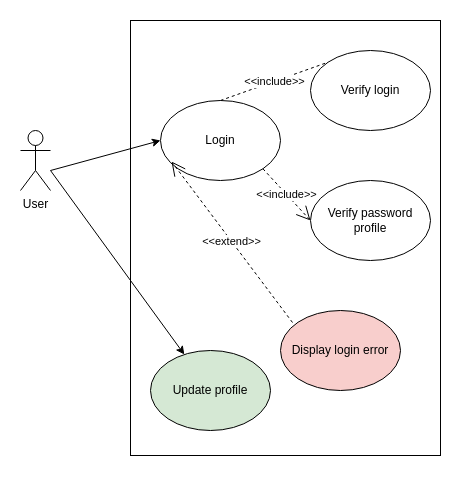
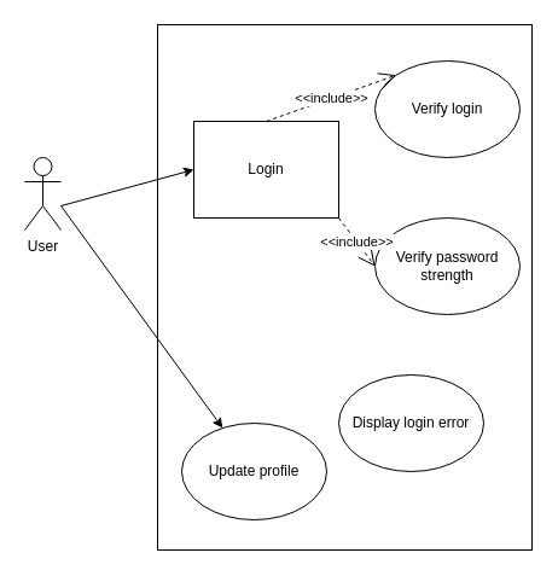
- <mxCell id="8" value="&amp;lt;&amp;lt;include&amp;gt;&amp;gt;&lt;br&gt;" parent="1" style="endArrow=none;endSize=12;dashed=1;html=1;exitX=0.5;exitY=0;exitDx=0;exitDy=0;entryX=0;entryY=0;entryDx=0;entryDy=0;" target="6" edge="1" source="4"><mxGeometry as="geometry" width="160" relative="1"><mxPoint as="sourcePoint" y="480" x="20" /><mxPoint as="targetPoint" y="480" x="180" /></mxGeometry></mxCell>
+ <mxCell id="8" value="&amp;lt;&amp;lt;include&amp;gt;&amp;gt;&lt;br&gt;" parent="1" style="endArrow=open;endSize=12;dashed=1;html=1;exitX=0.5;exitY=0;exitDx=0;exitDy=0;entryX=0;entryY=0;entryDx=0;entryDy=0;" target="6" edge="1" source="4"><mxGeometry as="geometry" width="160" relative="1"><mxPoint as="sourcePoint" y="480" x="20" /><mxPoint as="targetPoint" y="480" x="180" /></mxGeometry></mxCell>
- <mxCell id="4" value="Login&lt;br&gt;" parent="1" vertex="1" style="ellipse;whiteSpace=wrap;html=1;"><mxGeometry as="geometry" height="80" width="120" y="100" x="160" /></mxCell>
+ <mxCell id="4" value="Login&lt;br&gt;" parent="1" vertex="1" style="whiteSpace=wrap;html=1;rounded=0;"><mxGeometry as="geometry" height="80" width="120" y="100" x="160" /></mxCell>
- <mxCell id="7" value="Verify password profile&lt;br&gt;" parent="1" vertex="1" style="ellipse;whiteSpace=wrap;html=1;"><mxGeometry as="geometry" height="80" width="120" y="180" x="310" /></mxCell>
+ <mxCell id="7" value="Verify password strength&lt;br&gt;" parent="1" vertex="1" style="ellipse;whiteSpace=wrap;html=1;"><mxGeometry as="geometry" height="80" width="120" y="180" x="310" /></mxCell>
- <mxCell id="11" value="&amp;lt;&amp;lt;extend&amp;gt;&amp;gt;&lt;br&gt;" parent="1" style="endArrow=open;endSize=12;dashed=1;html=1;entryX=0.092;entryY=0.763;entryDx=0;entryDy=0;entryPerimeter=0;exitX=0.1;exitY=0.15;exitDx=0;exitDy=0;exitPerimeter=0;" target="4" edge="1" source="10"><mxGeometry as="geometry" width="160" relative="1"><mxPoint as="sourcePoint" y="320" x="290" /><mxPoint as="targetPoint" y="330" x="115" /><Array as="points" /></mxGeometry></mxCell>
- <mxCell id="10" value="Display login error&lt;br&gt;" parent="1" vertex="1" style="ellipse;whiteSpace=wrap;html=1;fillColor=#f8cecc;"><mxGeometry as="geometry" height="80" width="120" y="310" x="280" /></mxCell>
+ <mxCell id="10" value="Display login error&lt;br&gt;" parent="1" vertex="1" style="ellipse;whiteSpace=wrap;html=1;"><mxGeometry as="geometry" height="80" width="120" y="310" x="280" /></mxCell>
- <mxCell id="12" value="Update profile&lt;br&gt;" parent="1" vertex="1" style="ellipse;whiteSpace=wrap;html=1;fillColor=#d5e8d4;"><mxGeometry as="geometry" height="80" width="120" y="350" x="150" /></mxCell>
+ <mxCell id="12" value="Update profile&lt;br&gt;" parent="1" vertex="1" style="ellipse;whiteSpace=wrap;html=1;"><mxGeometry as="geometry" height="80" width="120" y="350" x="150" /></mxCell>
